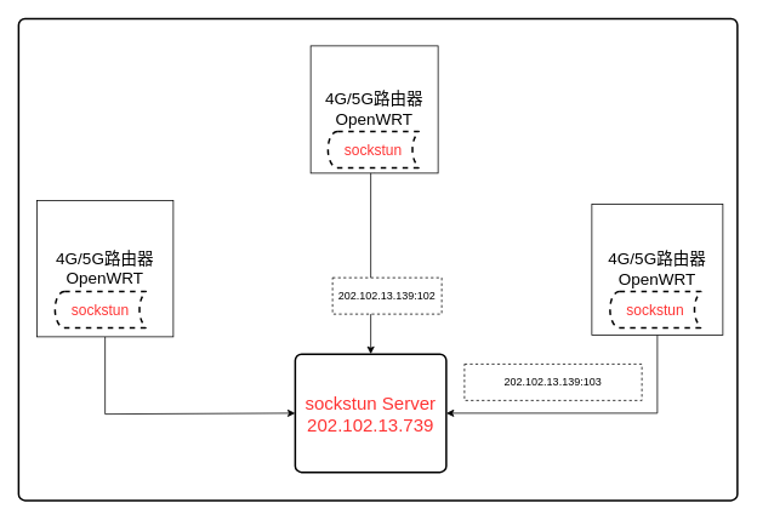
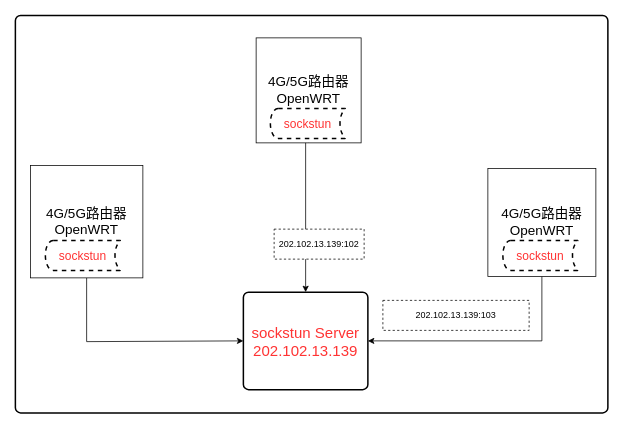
- <mxCell id="12" value="&lt;font style=&quot;font-size: 20px;&quot; color=&quot;#ff3333&quot;&gt;sockstun Server&lt;br&gt;202.102.13.739&lt;br&gt;&lt;/font&gt;" style="rounded=1;whiteSpace=wrap;html=1;absoluteArcSize=1;arcSize=14;strokeWidth=2;" parent="1" vertex="1"><mxGeometry x="324" y="389" width="166" height="130" as="geometry" /></mxCell>
+ <mxCell id="12" value="&lt;font style=&quot;font-size: 20px;&quot; color=&quot;#ff3333&quot;&gt;sockstun Server&lt;br&gt;202.102.13.139&lt;br&gt;&lt;/font&gt;" style="rounded=1;whiteSpace=wrap;html=1;absoluteArcSize=1;arcSize=14;strokeWidth=2;" parent="1" vertex="1"><mxGeometry x="324" y="389" width="166" height="130" as="geometry" /></mxCell>
